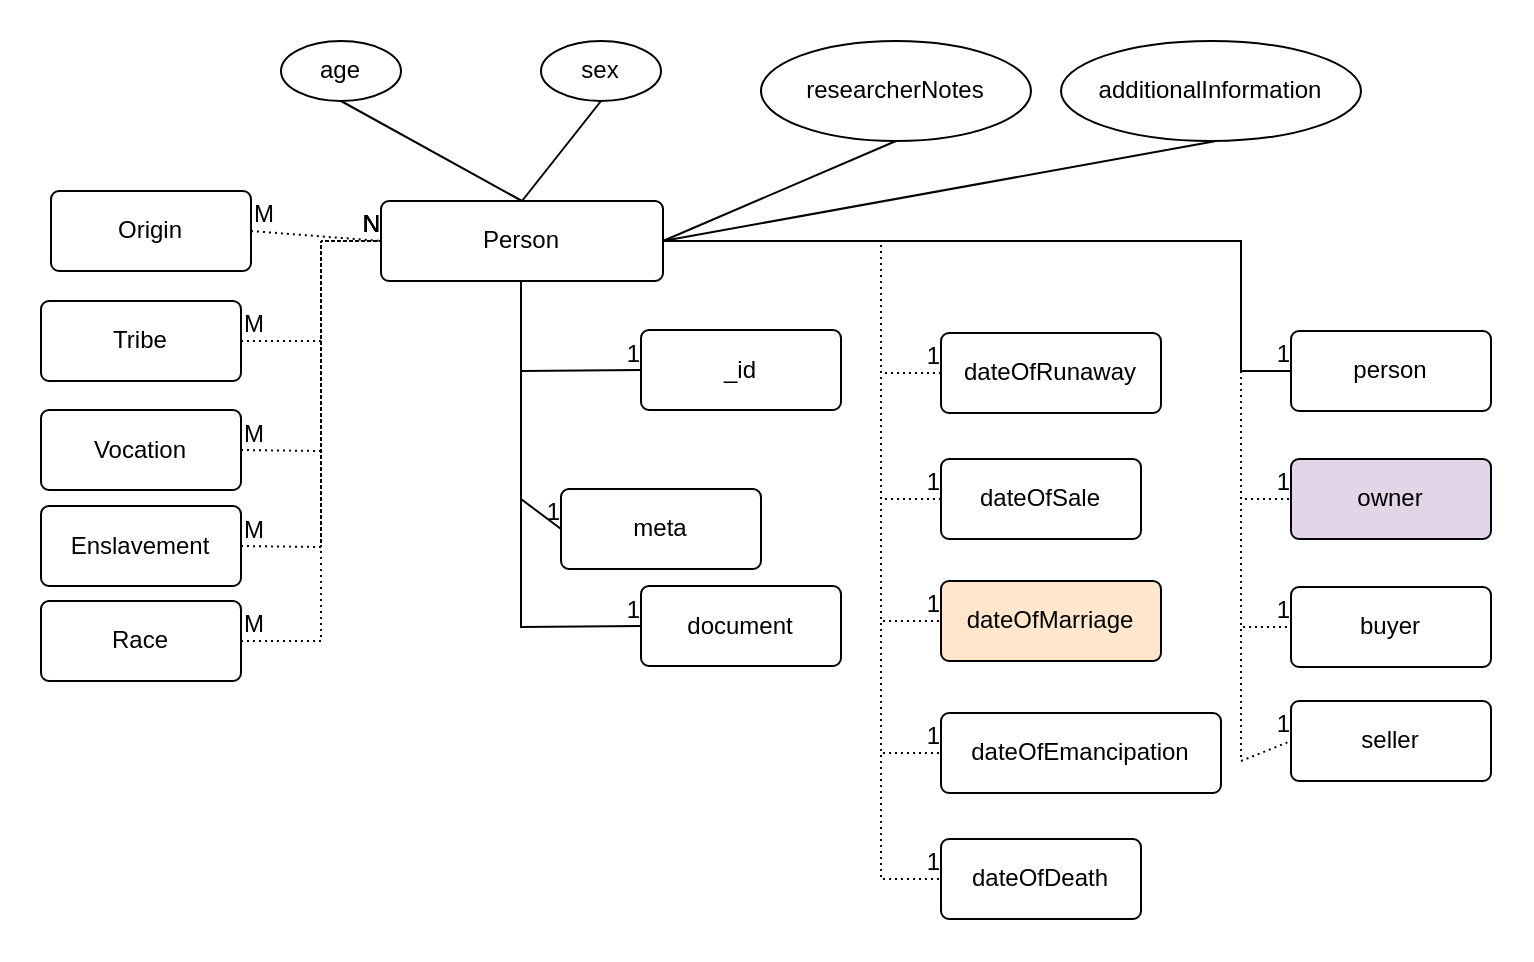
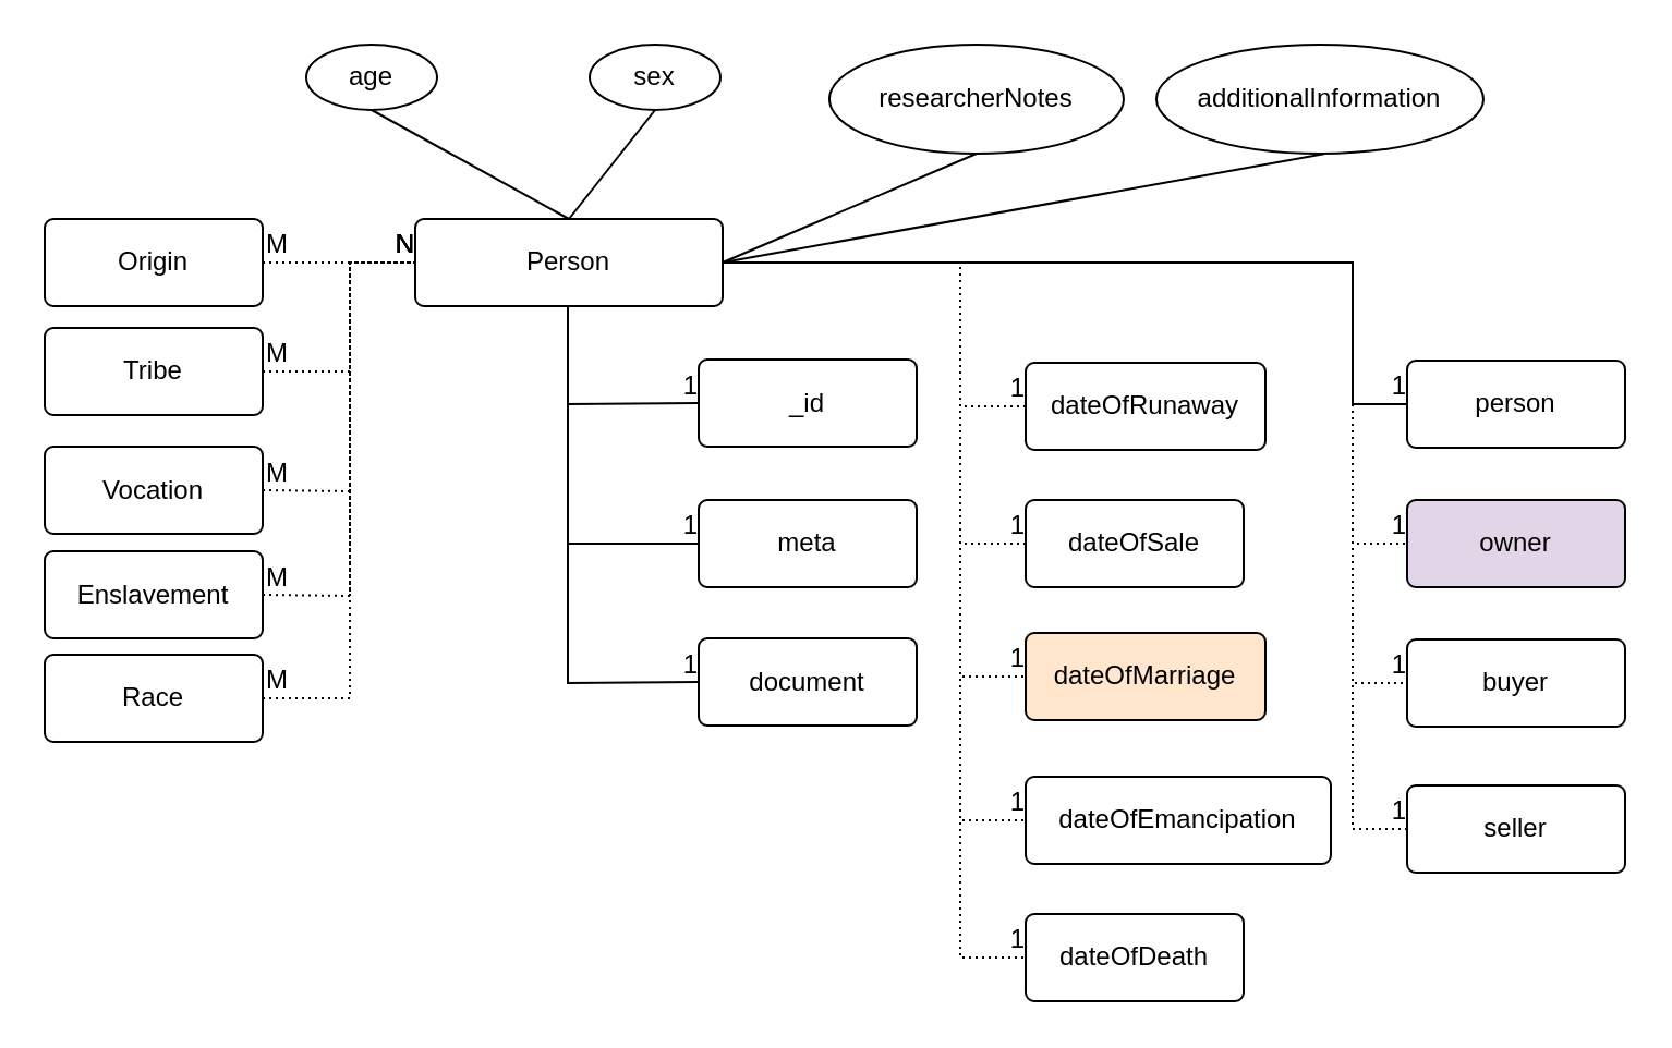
- <mxCell id="48" value="Origin" style="rounded=1;arcSize=10;whiteSpace=wrap;html=1;align=center;" vertex="1" parent="1"><mxGeometry x="25" y="95" width="100" height="40" as="geometry" /></mxCell>
+ <mxCell id="48" value="Origin" style="rounded=1;arcSize=10;whiteSpace=wrap;html=1;align=center;" vertex="1" parent="1"><mxGeometry x="20" y="100" width="100" height="40" as="geometry" /></mxCell>
- <mxCell id="13" value="meta" style="rounded=1;arcSize=10;whiteSpace=wrap;html=1;align=center;" parent="1" vertex="1"><mxGeometry x="280" y="244" width="100" height="40" as="geometry" /></mxCell>
+ <mxCell id="13" value="meta" style="rounded=1;arcSize=10;whiteSpace=wrap;html=1;align=center;" parent="1" vertex="1"><mxGeometry x="320" y="229" width="100" height="40" as="geometry" /></mxCell>
- <mxCell id="6" value="seller" style="rounded=1;arcSize=10;whiteSpace=wrap;html=1;align=center;" parent="1" vertex="1"><mxGeometry x="645" y="350" width="100" height="40" as="geometry" /></mxCell>
+ <mxCell id="6" value="seller" style="rounded=1;arcSize=10;whiteSpace=wrap;html=1;align=center;" parent="1" vertex="1"><mxGeometry x="645" y="360" width="100" height="40" as="geometry" /></mxCell>
